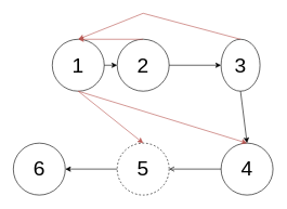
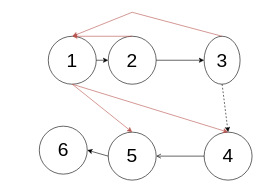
- <mxCell id="10" value="" style="endArrow=classic;html=1;rounded=0;exitX=0.5;exitY=1;exitDx=0;exitDy=0;entryX=0.5;entryY=0;entryDx=0;entryDy=0;" edge="1" parent="1" source="4" target="5"><mxGeometry width="50" height="50" relative="1" as="geometry"><mxPoint x="250" y="360" as="sourcePoint" /><mxPoint x="300" y="310" as="targetPoint" /></mxGeometry></mxCell>
+ <mxCell id="10" value="" style="endArrow=classic;html=1;rounded=0;exitX=0.5;exitY=1;exitDx=0;exitDy=0;entryX=0.5;entryY=0;entryDx=0;entryDy=0;dashed=1;" edge="1" parent="1" source="4" target="5"><mxGeometry width="50" height="50" relative="1" as="geometry"><mxPoint x="250" y="360" as="sourcePoint" /><mxPoint x="300" y="310" as="targetPoint" /></mxGeometry></mxCell>
- <mxCell id="7" value="&lt;font style=&quot;font-size: 32px;&quot;&gt;6&lt;/font&gt;" style="ellipse;whiteSpace=wrap;html=1;aspect=fixed;" vertex="1" parent="1"><mxGeometry x="20" y="220" width="80" height="80" as="geometry" /></mxCell>
+ <mxCell id="7" value="&lt;font style=&quot;font-size: 32px;&quot;&gt;6&lt;/font&gt;" style="ellipse;whiteSpace=wrap;html=1;aspect=fixed;" vertex="1" parent="1"><mxGeometry x="65" y="210" width="80" height="80" as="geometry" /></mxCell>
- <mxCell id="6" value="&lt;font style=&quot;font-size: 32px;&quot;&gt;5&lt;/font&gt;" style="ellipse;whiteSpace=wrap;html=1;aspect=fixed;dashed=1;" vertex="1" parent="1"><mxGeometry x="180" y="220" width="80" height="80" as="geometry" /></mxCell>
+ <mxCell id="6" value="&lt;font style=&quot;font-size: 32px;&quot;&gt;5&lt;/font&gt;" style="ellipse;whiteSpace=wrap;html=1;aspect=fixed;" vertex="1" parent="1"><mxGeometry x="180" y="220" width="80" height="80" as="geometry" /></mxCell>
